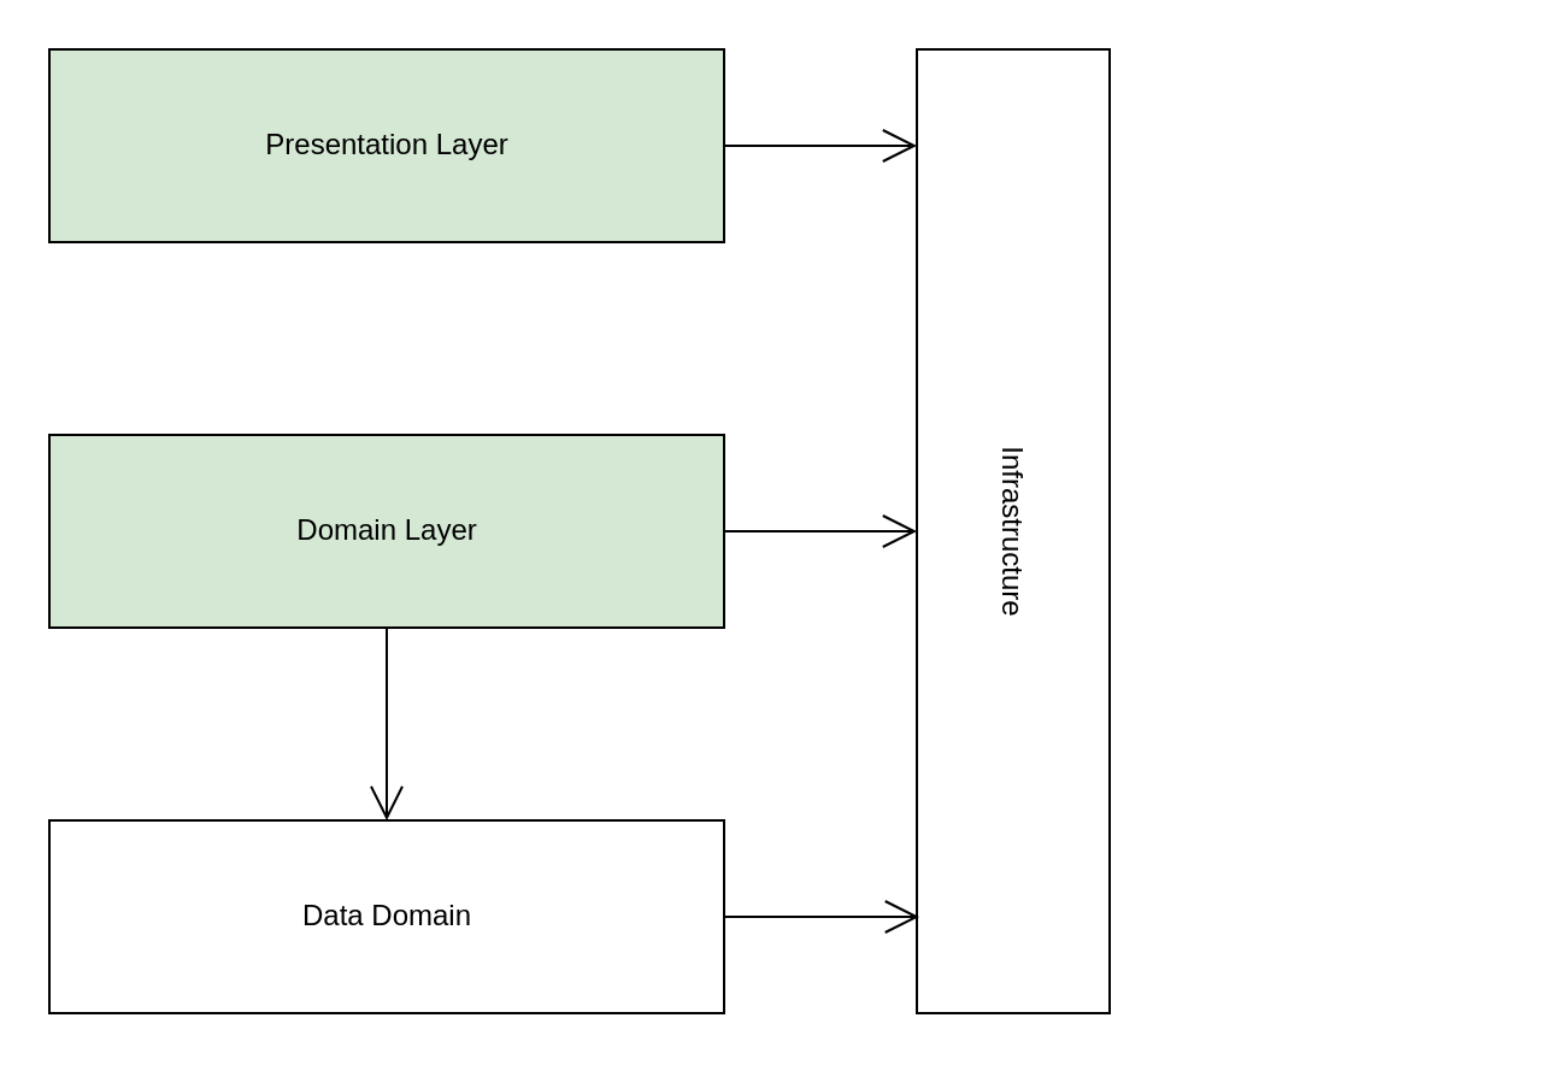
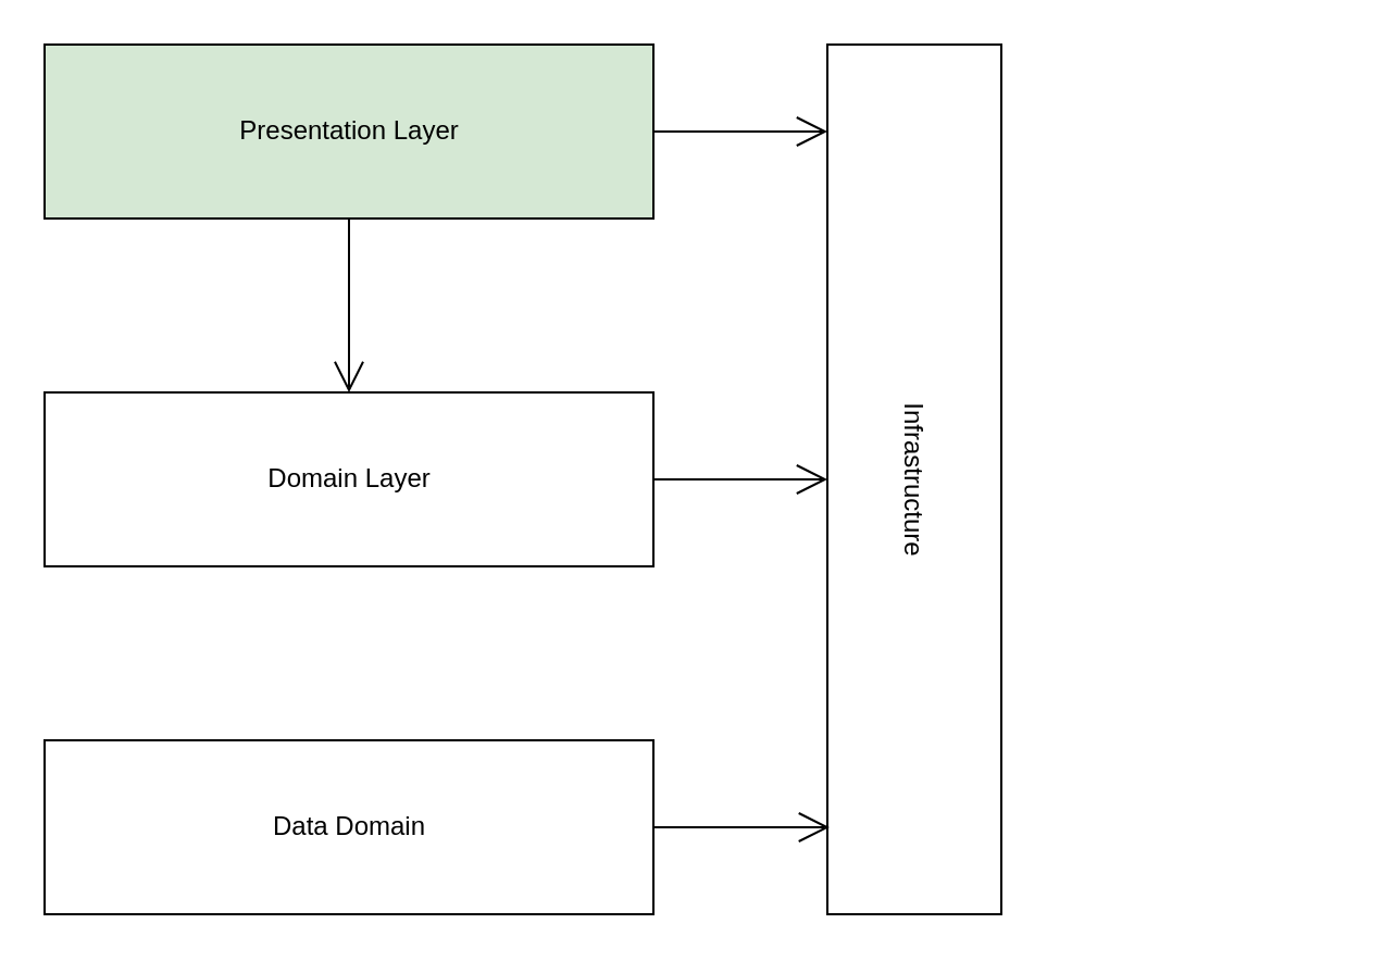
+ <mxCell id="6" value="" style="endArrow=open;endFill=1;endSize=12;html=1;exitX=0.5;exitY=1;exitDx=0;exitDy=0;entryX=0.5;entryY=0;entryDx=0;entryDy=0;" edge="1" parent="1" source="2" target="3"><mxGeometry width="160" relative="1" as="geometry"><mxPoint x="100" y="150" as="sourcePoint" /><mxPoint x="150" y="140" as="targetPoint" /></mxGeometry></mxCell>
- <mxCell id="3" value="Domain Layer" style="html=1;fillColor=#d5e8d4;" vertex="1" parent="1"><mxGeometry x="20" y="180" width="280" height="80" as="geometry" /></mxCell>
+ <mxCell id="3" value="Domain Layer" style="html=1;" vertex="1" parent="1"><mxGeometry x="20" y="180" width="280" height="80" as="geometry" /></mxCell>
- <mxCell id="7" value="" style="endArrow=open;endFill=1;endSize=12;html=1;exitX=0.5;exitY=1;exitDx=0;exitDy=0;entryX=0.5;entryY=0;entryDx=0;entryDy=0;" edge="1" parent="1" source="3" target="4"><mxGeometry width="160" relative="1" as="geometry"><mxPoint x="180" y="500" as="sourcePoint" /><mxPoint x="340" y="500" as="targetPoint" /></mxGeometry></mxCell>
